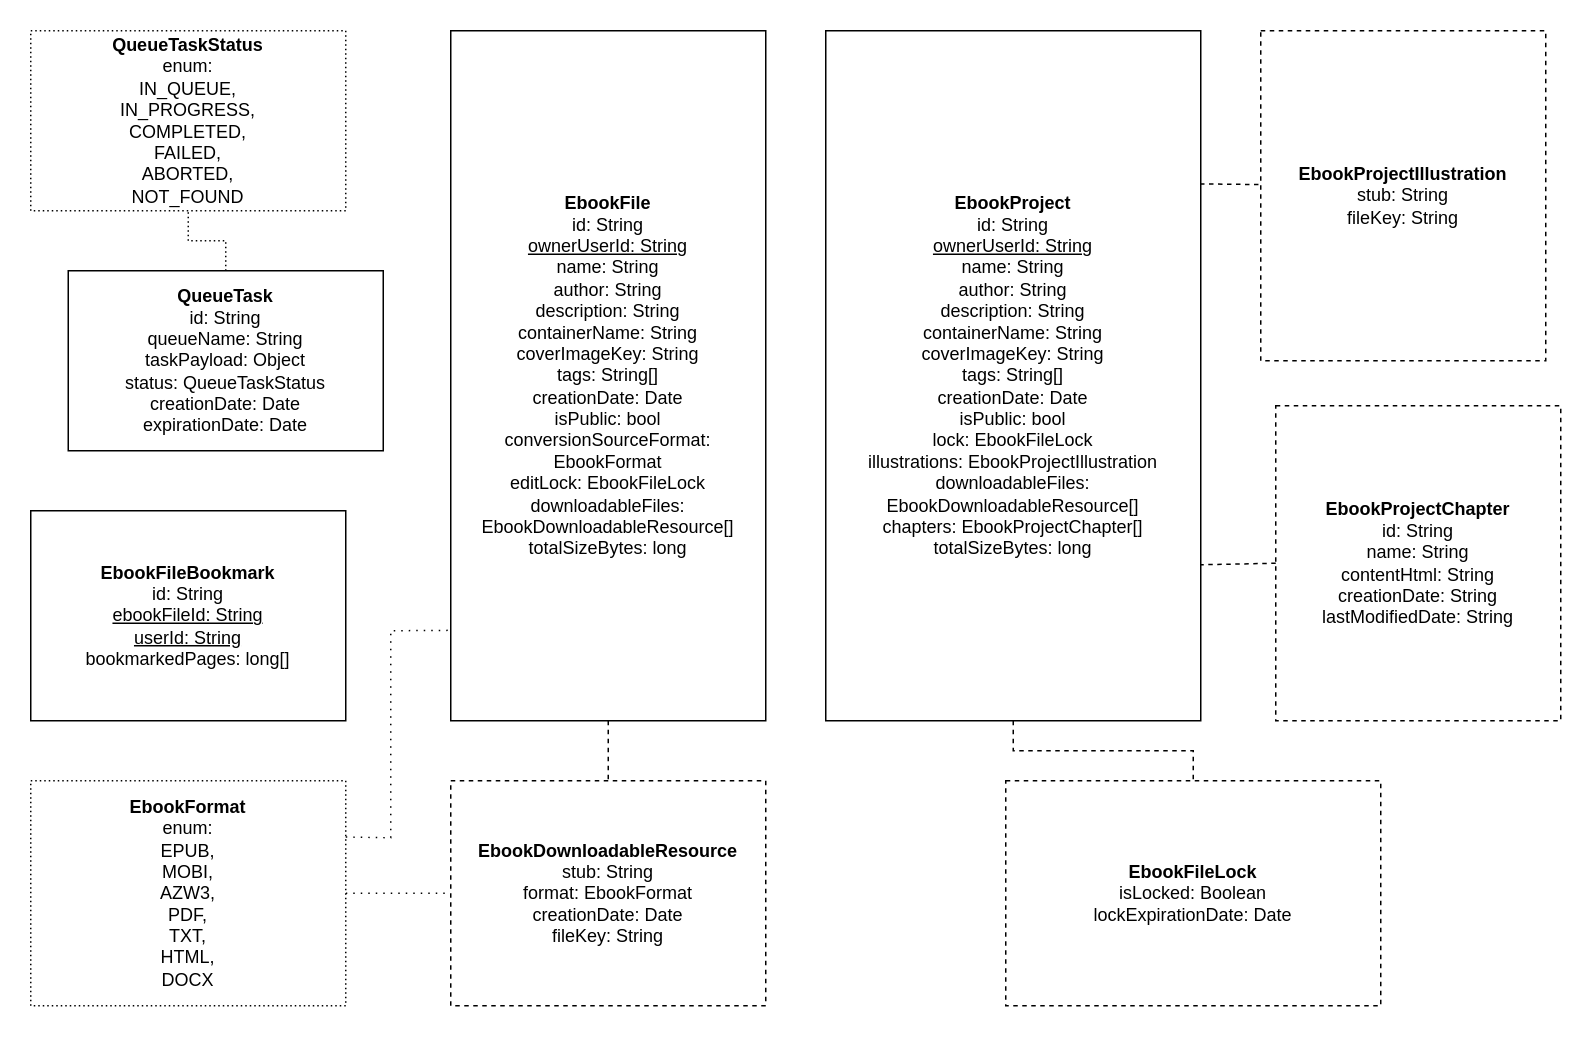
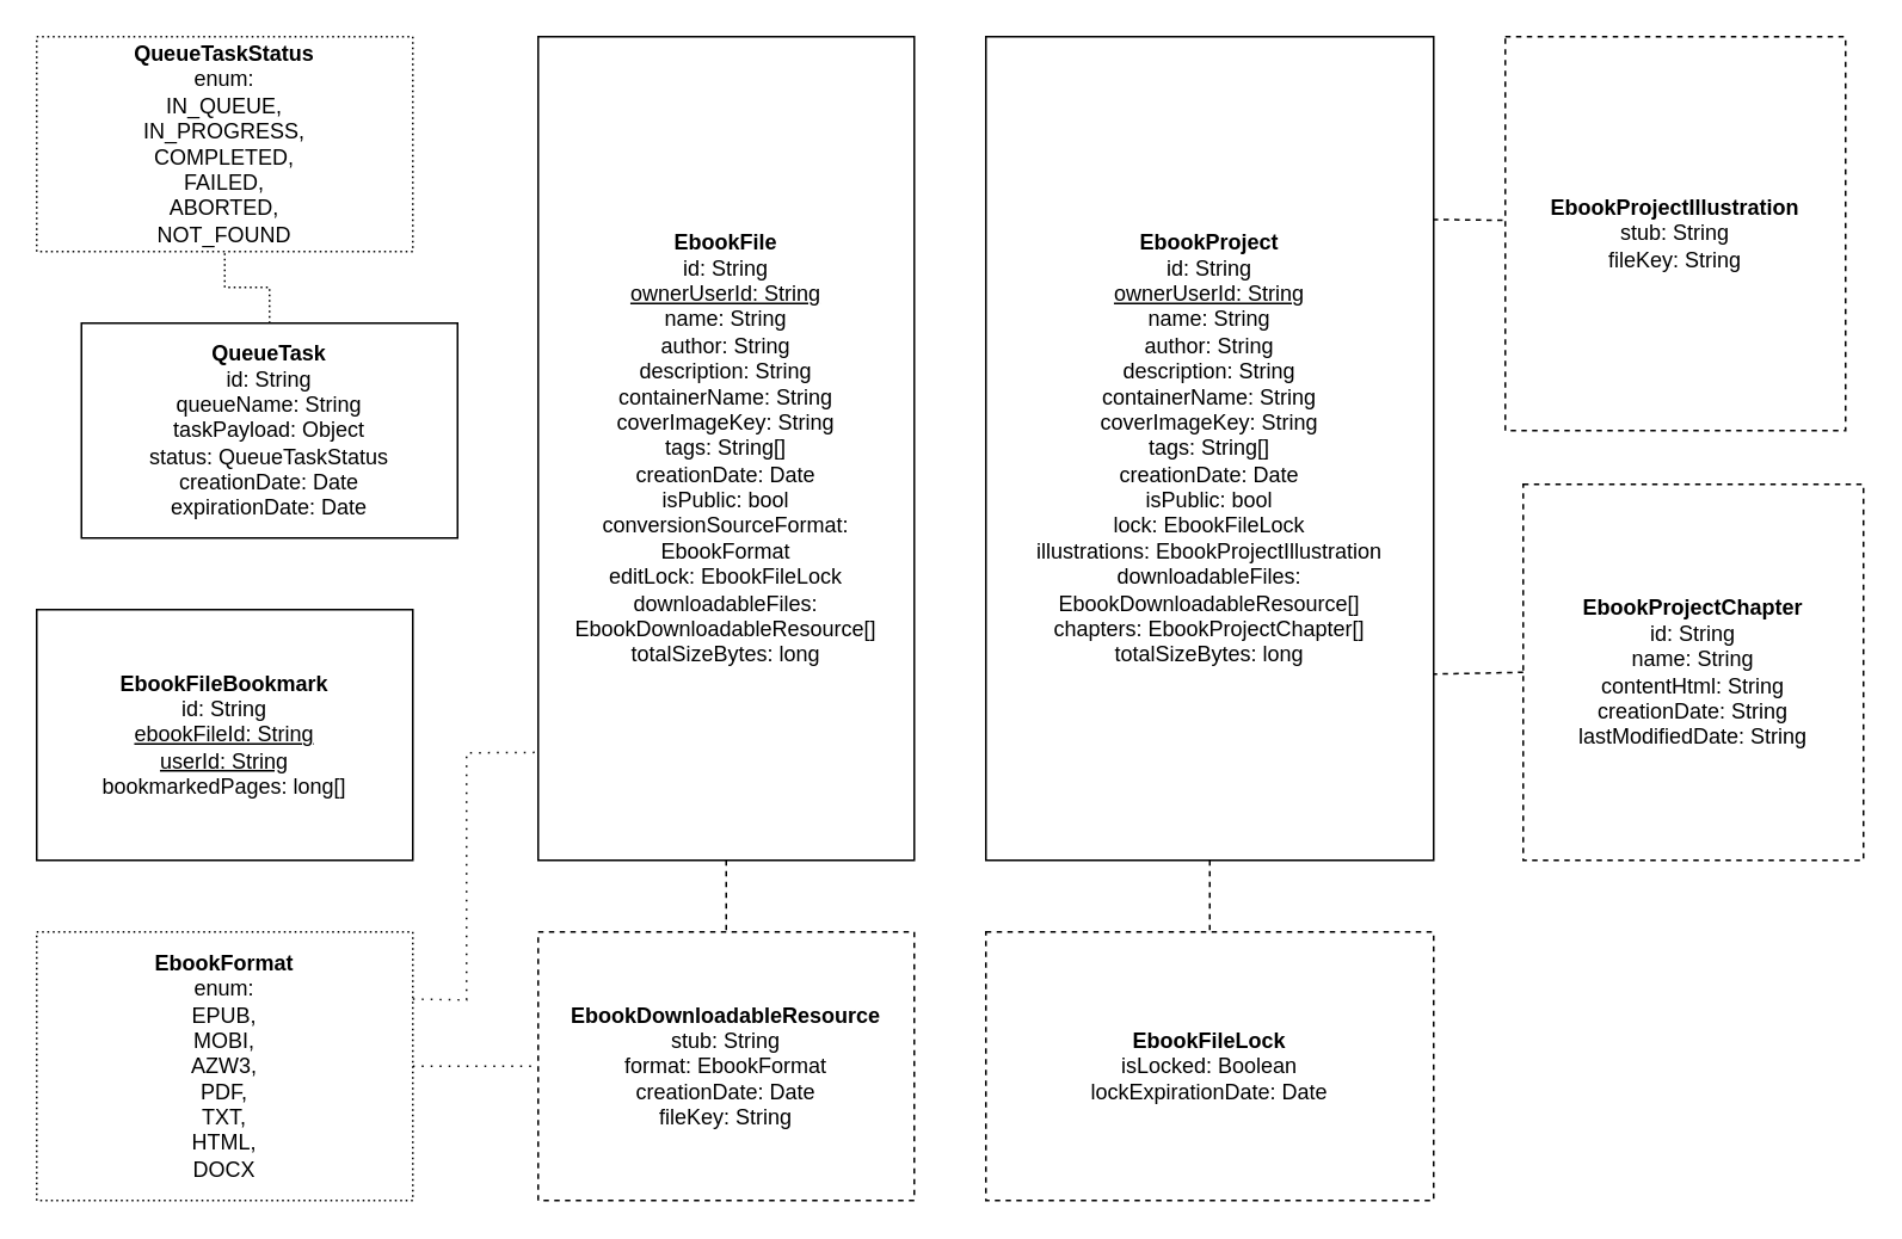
- <mxCell id="10" value="&lt;b&gt;EbookFileLock&lt;/b&gt;&lt;br&gt;isLocked: Boolean&lt;br&gt;lockExpirationDate: Date" style="rounded=0;whiteSpace=wrap;html=1;dashed=1;" vertex="1" parent="1"><mxGeometry x="670" y="520" width="250" height="150" as="geometry" /></mxCell>
+ <mxCell id="10" value="&lt;b&gt;EbookFileLock&lt;/b&gt;&lt;br&gt;isLocked: Boolean&lt;br&gt;lockExpirationDate: Date" style="rounded=0;whiteSpace=wrap;html=1;dashed=1;" vertex="1" parent="1"><mxGeometry x="550" y="520" width="250" height="150" as="geometry" /></mxCell>
